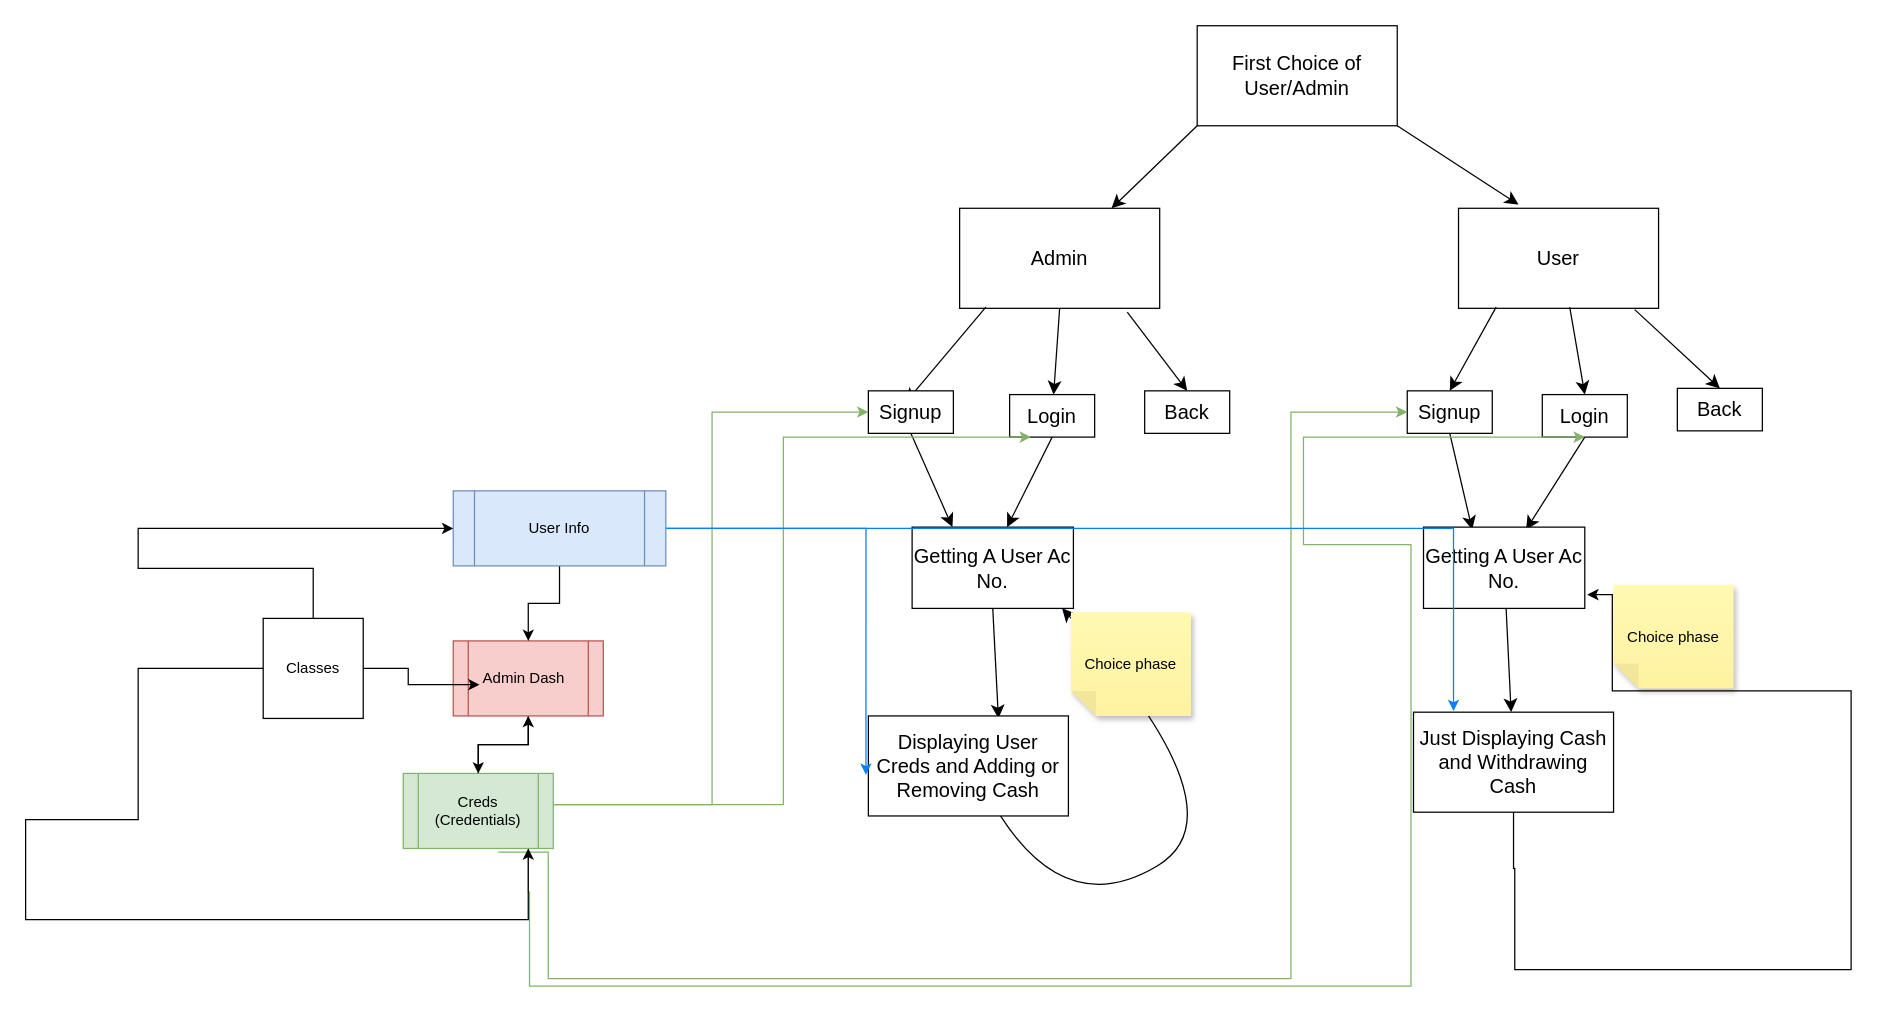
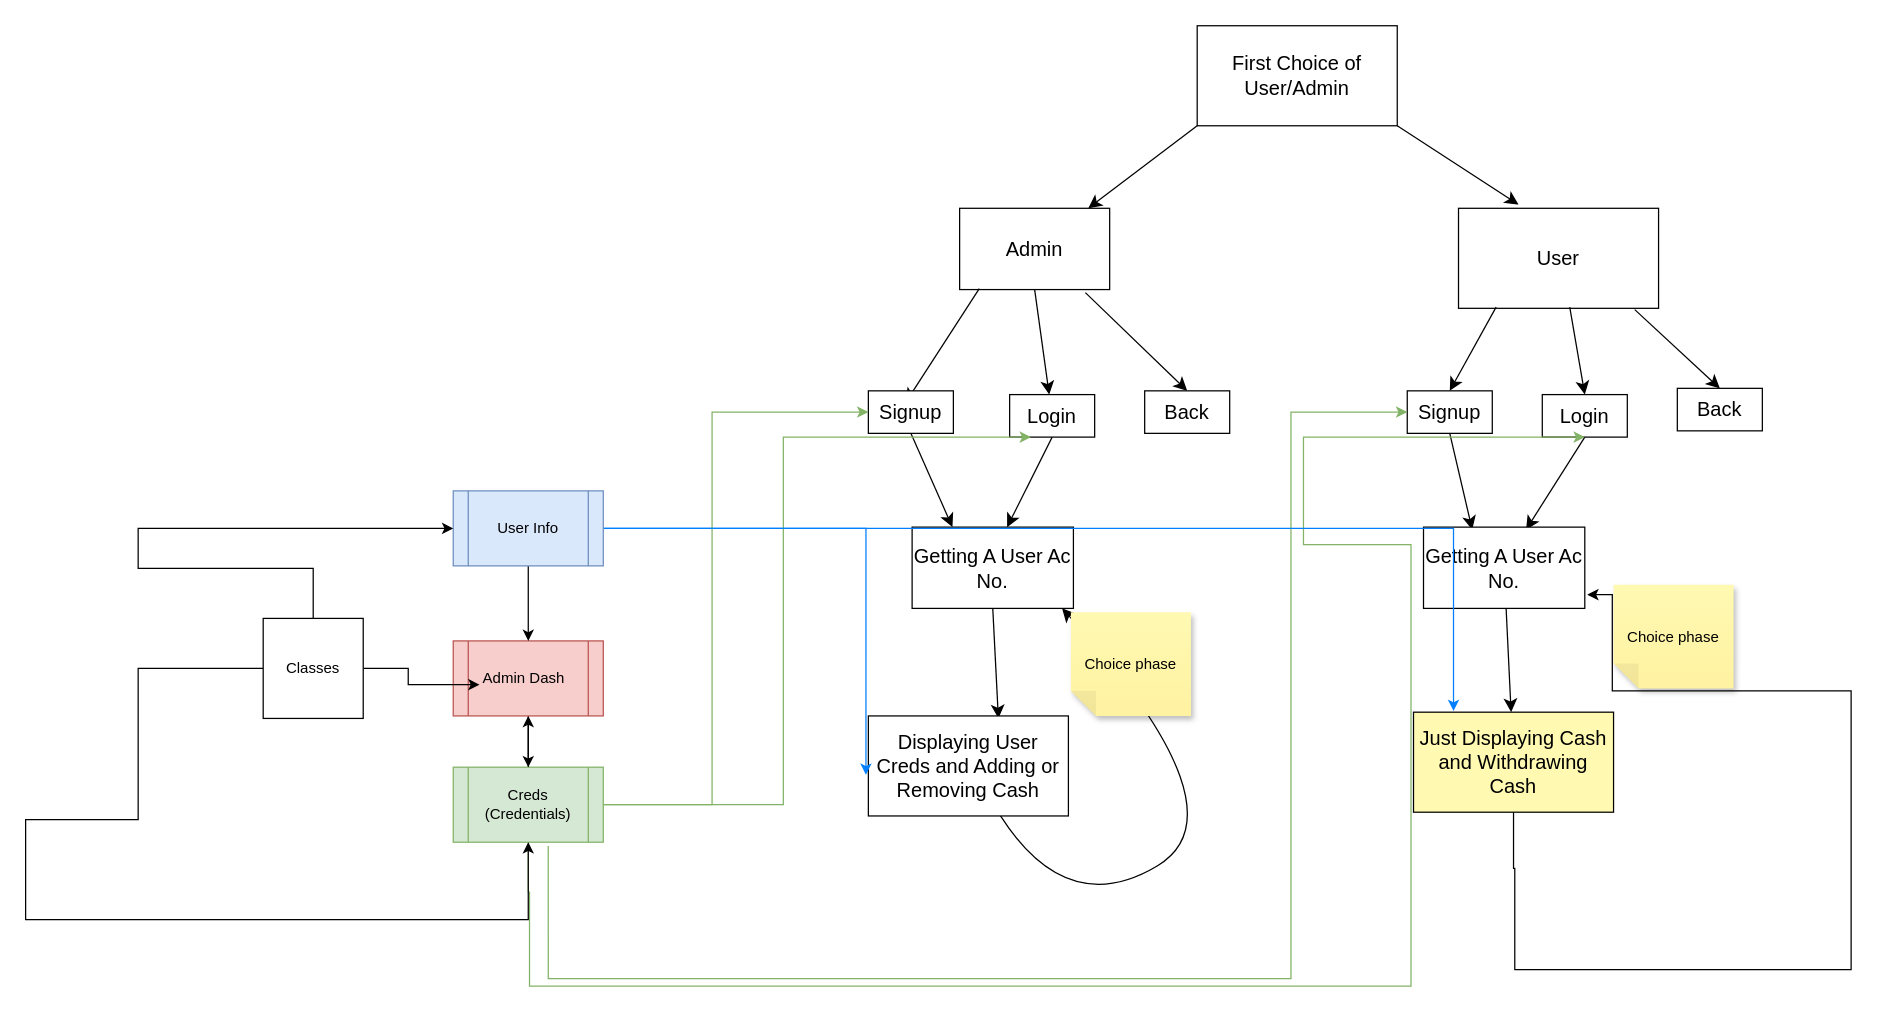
- <mxCell id="5" value="Admin" style="rounded=0;whiteSpace=wrap;html=1;fontSize=16;" parent="1" vertex="1"><mxGeometry x="767" y="166" width="160" height="80" as="geometry" /></mxCell>
+ <mxCell id="5" value="Admin" style="rounded=0;whiteSpace=wrap;html=1;fontSize=16;" parent="1" vertex="1"><mxGeometry x="767" y="166" width="120" height="65" as="geometry" /></mxCell>
- <mxCell id="44" value="User Info" style="shape=process;whiteSpace=wrap;html=1;backgroundOutline=1;fillColor=#dae8fc;strokeColor=#6c8ebf;" vertex="1" parent="1"><mxGeometry x="362" y="392" width="170" height="60" as="geometry" /></mxCell>
+ <mxCell id="44" value="User Info" style="shape=process;whiteSpace=wrap;html=1;backgroundOutline=1;fillColor=#dae8fc;strokeColor=#6c8ebf;" vertex="1" parent="1"><mxGeometry x="362" y="392" width="120" height="60" as="geometry" /></mxCell>
- <mxCell id="30" value="Just Displaying Cash and Withdrawing Cash" style="rounded=0;whiteSpace=wrap;html=1;fontSize=16;" parent="1" vertex="1"><mxGeometry x="1130" y="569" width="160" height="80" as="geometry" /></mxCell>
+ <mxCell id="30" value="Just Displaying Cash and Withdrawing Cash" style="rounded=0;whiteSpace=wrap;html=1;fontSize=16;fillColor=#fff9b2;" parent="1" vertex="1"><mxGeometry x="1130" y="569" width="160" height="80" as="geometry" /></mxCell>
- <mxCell id="38" value="&lt;div&gt;Creds&lt;/div&gt;&lt;div&gt;(Credentials)&lt;br&gt;&lt;/div&gt;" style="shape=process;whiteSpace=wrap;html=1;backgroundOutline=1;fillColor=#d5e8d4;strokeColor=#82b366;" vertex="1" parent="1"><mxGeometry x="322" y="618" width="120" height="60" as="geometry" /></mxCell>
+ <mxCell id="38" value="&lt;div&gt;Creds&lt;/div&gt;&lt;div&gt;(Credentials)&lt;br&gt;&lt;/div&gt;" style="shape=process;whiteSpace=wrap;html=1;backgroundOutline=1;fillColor=#d5e8d4;strokeColor=#82b366;" vertex="1" parent="1"><mxGeometry x="362" y="613" width="120" height="60" as="geometry" /></mxCell>
